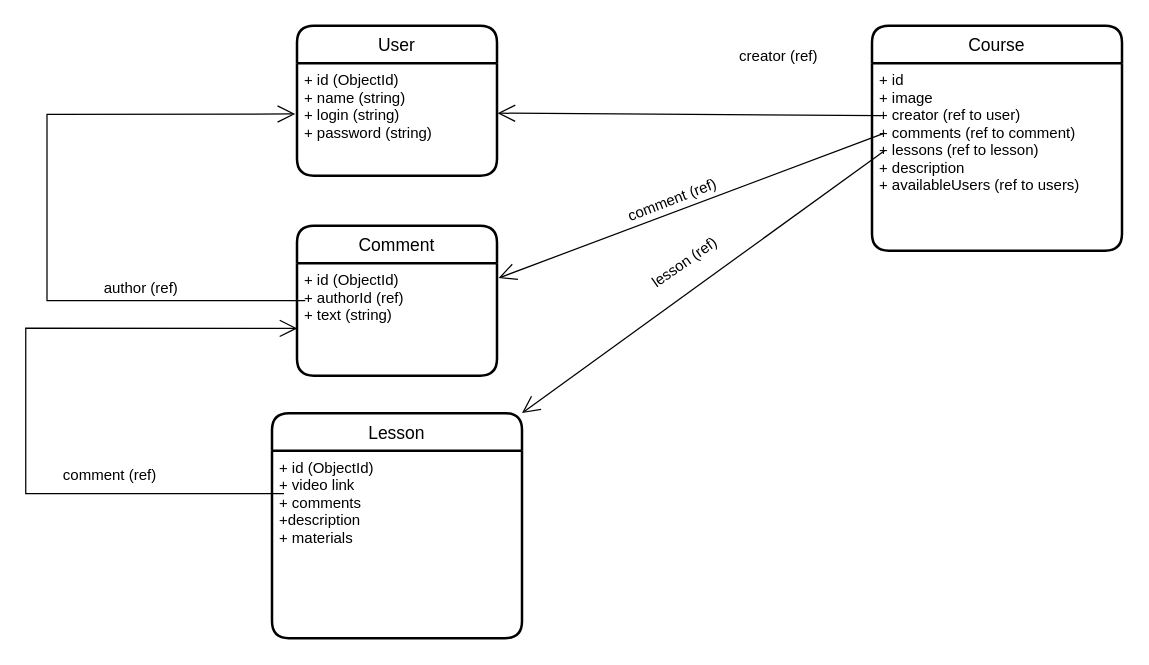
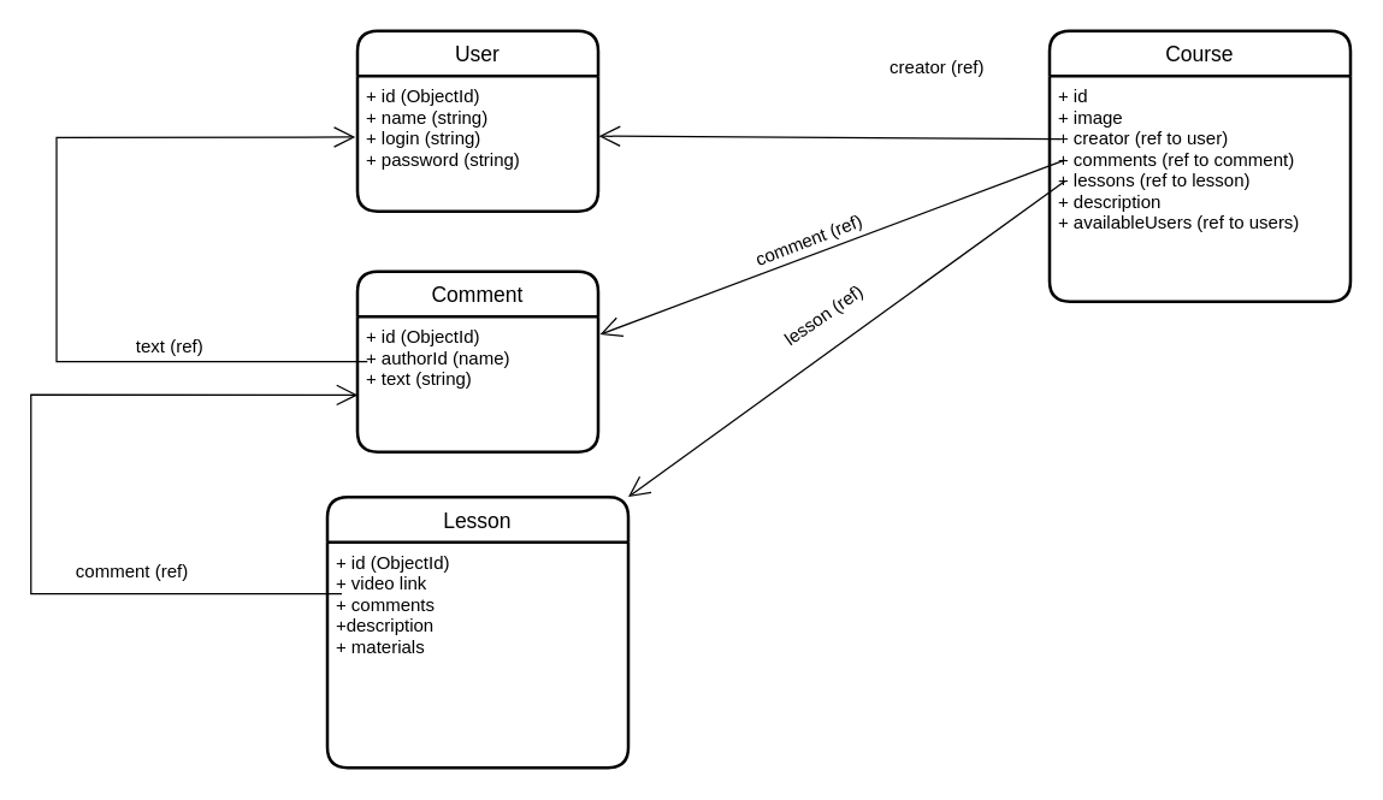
- <mxCell id="5" value="+ id (ObjectId)&#10;+ authorId (ref)&#10;+ text (string)" style="align=left;strokeColor=none;fillColor=none;spacingLeft=4;fontSize=12;verticalAlign=top;resizable=0;rotatable=0;part=1;" vertex="1" parent="4"><mxGeometry y="30" width="160" height="90" as="geometry" /></mxCell>
+ <mxCell id="5" value="+ id (ObjectId)&#10;+ authorId (name)&#10;+ text (string)" style="align=left;strokeColor=none;fillColor=none;spacingLeft=4;fontSize=12;verticalAlign=top;resizable=0;rotatable=0;part=1;" vertex="1" parent="4"><mxGeometry y="30" width="160" height="90" as="geometry" /></mxCell>
- <mxCell id="19" value="author (ref)" style="text;html=1;align=center;verticalAlign=middle;resizable=0;points=[];autosize=1;strokeColor=none;fillColor=none;" vertex="1" parent="1"><mxGeometry x="77" y="220" width="70" height="20" as="geometry" /></mxCell>
+ <mxCell id="19" value="text (ref)" style="text;html=1;align=center;verticalAlign=middle;resizable=0;points=[];autosize=1;strokeColor=none;fillColor=none;" vertex="1" parent="1"><mxGeometry x="77" y="220" width="70" height="20" as="geometry" /></mxCell>
